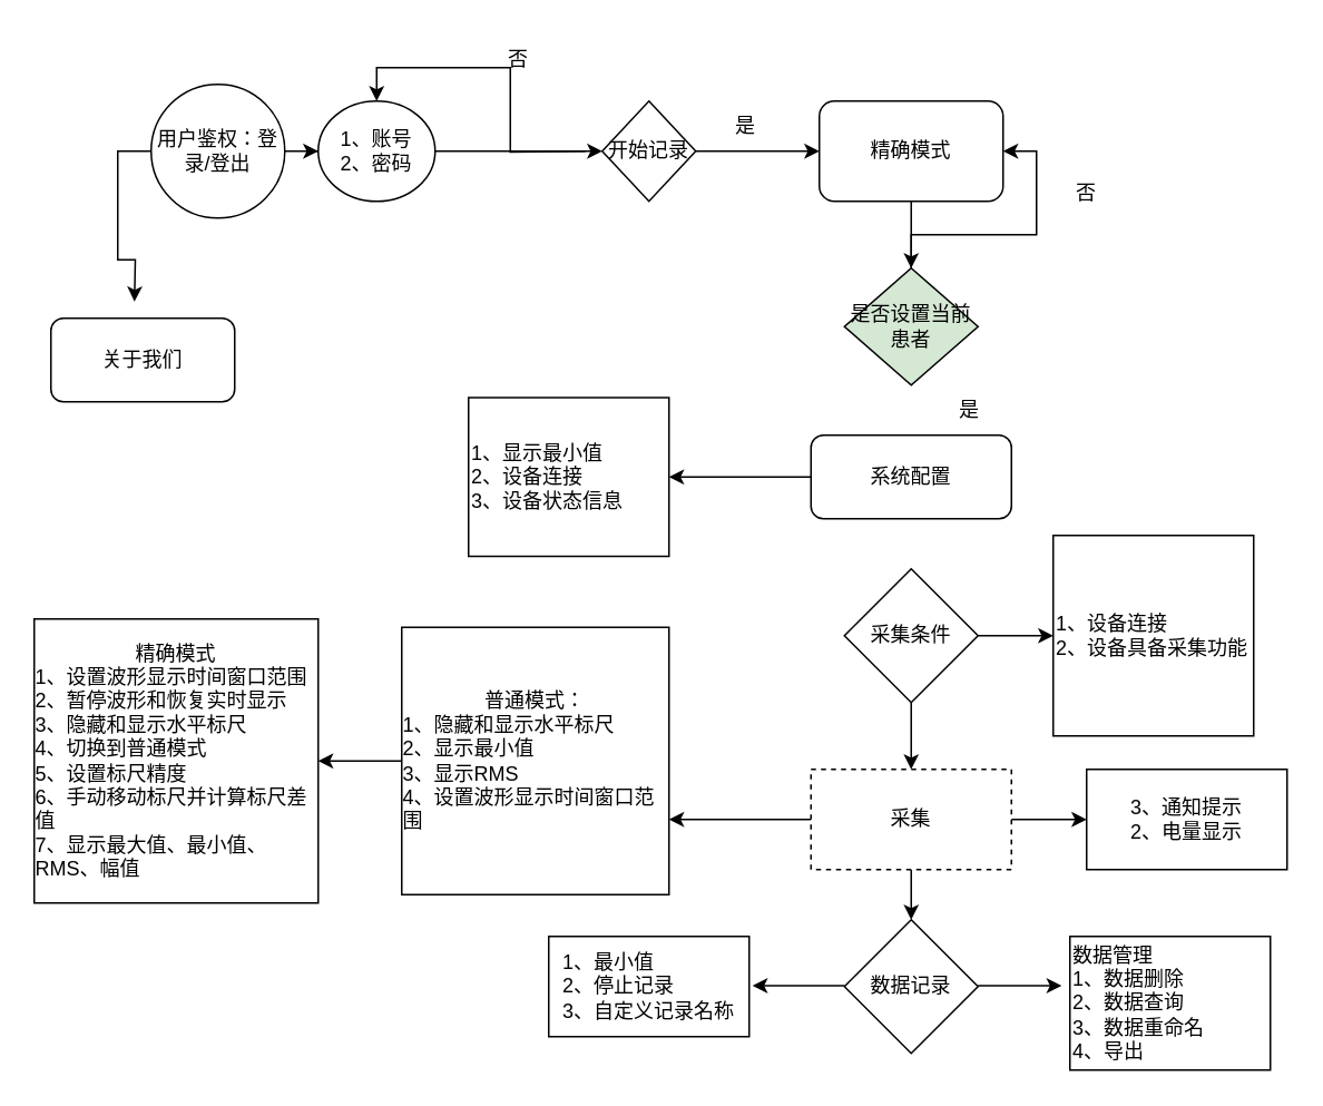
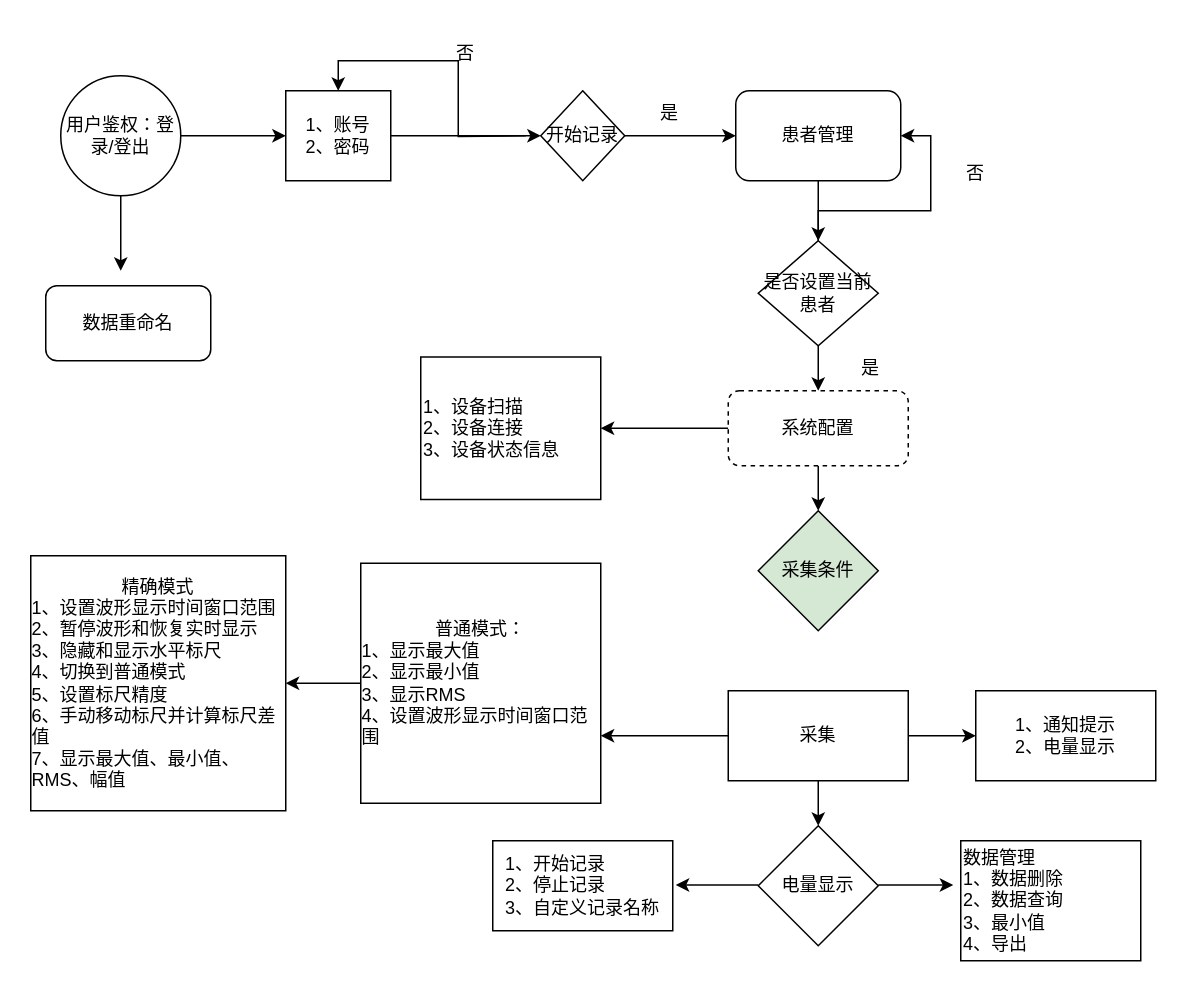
- <mxCell id="4" value="用户鉴权：登录/登出" style="ellipse;whiteSpace=wrap;html=1;aspect=fixed;" vertex="1" parent="1"><mxGeometry x="90" y="50" width="80" height="80" as="geometry" /></mxCell>
+ <mxCell id="4" value="用户鉴权：登录/登出" style="ellipse;whiteSpace=wrap;html=1;aspect=fixed;" vertex="1" parent="1"><mxGeometry x="40" y="50" width="80" height="80" as="geometry" /></mxCell>
- <mxCell id="6" value="1、账号&lt;br&gt;2、密码" style="ellipse;whiteSpace=wrap;html=1;" vertex="1" parent="1"><mxGeometry x="190" y="60" width="70" height="60" as="geometry" /></mxCell>
+ <mxCell id="6" value="1、账号&lt;br&gt;2、密码" style="rounded=0;whiteSpace=wrap;html=1;" vertex="1" parent="1"><mxGeometry x="190" y="60" width="70" height="60" as="geometry" /></mxCell>
- <mxCell id="11" value="精确模式" style="rounded=1;whiteSpace=wrap;html=1;" vertex="1" parent="1"><mxGeometry x="490" y="60" width="110" height="60" as="geometry" /></mxCell>
+ <mxCell id="11" value="患者管理" style="rounded=1;whiteSpace=wrap;html=1;" vertex="1" parent="1"><mxGeometry x="490" y="60" width="110" height="60" as="geometry" /></mxCell>
- <mxCell id="16" value="是否设置当前患者" style="rhombus;whiteSpace=wrap;html=1;fillColor=#d5e8d4;" vertex="1" parent="1"><mxGeometry x="505" y="160" width="80" height="70" as="geometry" /></mxCell>
+ <mxCell id="16" value="是否设置当前患者" style="rhombus;whiteSpace=wrap;html=1;" vertex="1" parent="1"><mxGeometry x="505" y="160" width="80" height="70" as="geometry" /></mxCell>
- <mxCell id="20" value="关于我们" style="rounded=1;whiteSpace=wrap;html=1;" vertex="1" parent="1"><mxGeometry x="30" y="190" width="110" height="50" as="geometry" /></mxCell>
+ <mxCell id="20" value="数据重命名" style="rounded=1;whiteSpace=wrap;html=1;" vertex="1" parent="1"><mxGeometry x="30" y="190" width="110" height="50" as="geometry" /></mxCell>
+ <mxCell id="14" style="edgeStyle=orthogonalEdgeStyle;rounded=0;orthogonalLoop=1;jettySize=auto;html=1;entryX=0.5;entryY=0;entryDx=0;entryDy=0;" edge="1" parent="1" source="16" target="19"><mxGeometry relative="1" as="geometry" /></mxCell>
- <mxCell id="21" value="&lt;div style=&quot;&quot;&gt;1、显示最小值&lt;/div&gt;&lt;div style=&quot;&quot;&gt;2、设备连接&lt;br&gt;&lt;/div&gt;&lt;div style=&quot;&quot;&gt;3、设备状态信息&lt;/div&gt;" style="rounded=0;whiteSpace=wrap;html=1;align=left;" vertex="1" parent="1"><mxGeometry x="280" y="237.5" width="120" height="95" as="geometry" /></mxCell>
+ <mxCell id="21" value="&lt;div style=&quot;&quot;&gt;1、设备扫描&lt;/div&gt;&lt;div style=&quot;&quot;&gt;2、设备连接&lt;br&gt;&lt;/div&gt;&lt;div style=&quot;&quot;&gt;3、设备状态信息&lt;/div&gt;" style="rounded=0;whiteSpace=wrap;html=1;align=left;" vertex="1" parent="1"><mxGeometry x="280" y="237.5" width="120" height="95" as="geometry" /></mxCell>
- <mxCell id="19" value="系统配置" style="rounded=1;whiteSpace=wrap;html=1;" vertex="1" parent="1"><mxGeometry x="485" y="260" width="120" height="50" as="geometry" /></mxCell>
+ <mxCell id="19" value="系统配置" style="rounded=1;whiteSpace=wrap;html=1;dashed=1;" vertex="1" parent="1"><mxGeometry x="485" y="260" width="120" height="50" as="geometry" /></mxCell>
+ <mxCell id="17" style="edgeStyle=orthogonalEdgeStyle;rounded=0;orthogonalLoop=1;jettySize=auto;html=1;entryX=0.5;entryY=0;entryDx=0;entryDy=0;" edge="1" parent="1" source="19" target="24"><mxGeometry relative="1" as="geometry" /></mxCell>
- <mxCell id="24" value="采集条件" style="rhombus;whiteSpace=wrap;html=1;" vertex="1" parent="1"><mxGeometry x="505" y="340" width="80" height="80" as="geometry" /></mxCell>
+ <mxCell id="24" value="采集条件" style="rhombus;whiteSpace=wrap;html=1;fillColor=#d5e8d4;" vertex="1" parent="1"><mxGeometry x="505" y="340" width="80" height="80" as="geometry" /></mxCell>
- <mxCell id="23" style="edgeStyle=orthogonalEdgeStyle;rounded=0;orthogonalLoop=1;jettySize=auto;html=1;exitX=1;exitY=0.5;exitDx=0;exitDy=0;entryX=0;entryY=0.5;entryDx=0;entryDy=0;" edge="1" parent="1" source="24" target="29"><mxGeometry relative="1" as="geometry" /></mxCell>
- <mxCell id="29" value="1、设备连接&lt;br&gt;2、设备具备采集功能" style="whiteSpace=wrap;html=1;aspect=fixed;align=left;" vertex="1" parent="1"><mxGeometry x="630" y="320" width="120" height="120" as="geometry" /></mxCell>
- <mxCell id="22" style="edgeStyle=orthogonalEdgeStyle;rounded=0;orthogonalLoop=1;jettySize=auto;html=1;entryX=0.5;entryY=0;entryDx=0;entryDy=0;" edge="1" parent="1" source="24" target="28"><mxGeometry relative="1" as="geometry" /></mxCell>
- <mxCell id="39" value="普通模式：&lt;br&gt;&lt;div style=&quot;border-color: var(--border-color); text-align: left;&quot;&gt;1、隐藏和显示水平标尺&lt;/div&gt;&lt;div style=&quot;border-color: var(--border-color); text-align: left;&quot;&gt;2、显示最小值&lt;/div&gt;&lt;div style=&quot;border-color: var(--border-color); text-align: left;&quot;&gt;3、显示RMS&lt;/div&gt;&lt;div style=&quot;border-color: var(--border-color); text-align: left;&quot;&gt;4、设置波形显示时间窗口范围&lt;/div&gt;" style="whiteSpace=wrap;html=1;aspect=fixed;" vertex="1" parent="1"><mxGeometry x="240" y="375" width="160" height="160" as="geometry" /></mxCell>
+ <mxCell id="39" value="普通模式：&lt;br&gt;&lt;div style=&quot;border-color: var(--border-color); text-align: left;&quot;&gt;1、显示最大值&lt;/div&gt;&lt;div style=&quot;border-color: var(--border-color); text-align: left;&quot;&gt;2、显示最小值&lt;/div&gt;&lt;div style=&quot;border-color: var(--border-color); text-align: left;&quot;&gt;3、显示RMS&lt;/div&gt;&lt;div style=&quot;border-color: var(--border-color); text-align: left;&quot;&gt;4、设置波形显示时间窗口范围&lt;/div&gt;" style="whiteSpace=wrap;html=1;aspect=fixed;" vertex="1" parent="1"><mxGeometry x="240" y="375" width="160" height="160" as="geometry" /></mxCell>
- <mxCell id="28" value="采集" style="rounded=0;whiteSpace=wrap;html=1;dashed=1;" vertex="1" parent="1"><mxGeometry x="485" y="460" width="120" height="60" as="geometry" /></mxCell>
+ <mxCell id="28" value="采集" style="rounded=0;whiteSpace=wrap;html=1;" vertex="1" parent="1"><mxGeometry x="485" y="460" width="120" height="60" as="geometry" /></mxCell>
- <mxCell id="30" value="3、通知提示&lt;br&gt;2、电量显示" style="rounded=0;whiteSpace=wrap;html=1;" vertex="1" parent="1"><mxGeometry x="650" y="460" width="120" height="60" as="geometry" /></mxCell>
+ <mxCell id="30" value="1、通知提示&lt;br&gt;2、电量显示" style="rounded=0;whiteSpace=wrap;html=1;" vertex="1" parent="1"><mxGeometry x="650" y="460" width="120" height="60" as="geometry" /></mxCell>
- <mxCell id="34" value="&lt;div style=&quot;text-align: left;&quot;&gt;1、最小值&lt;/div&gt;&lt;div style=&quot;text-align: left;&quot;&gt;2、停止记录&lt;/div&gt;&lt;div style=&quot;text-align: left;&quot;&gt;3、自定义记录名称&lt;/div&gt;" style="rounded=0;whiteSpace=wrap;html=1;" vertex="1" parent="1"><mxGeometry x="328" y="560" width="120" height="60" as="geometry" /></mxCell>
+ <mxCell id="34" value="&lt;div style=&quot;text-align: left;&quot;&gt;1、开始记录&lt;/div&gt;&lt;div style=&quot;text-align: left;&quot;&gt;2、停止记录&lt;/div&gt;&lt;div style=&quot;text-align: left;&quot;&gt;3、自定义记录名称&lt;/div&gt;" style="rounded=0;whiteSpace=wrap;html=1;" vertex="1" parent="1"><mxGeometry x="328" y="560" width="120" height="60" as="geometry" /></mxCell>
- <mxCell id="37" value="数据记录" style="rhombus;whiteSpace=wrap;html=1;" vertex="1" parent="1"><mxGeometry x="505" y="550" width="80" height="80" as="geometry" /></mxCell>
+ <mxCell id="37" value="电量显示" style="rhombus;whiteSpace=wrap;html=1;" vertex="1" parent="1"><mxGeometry x="505" y="550" width="80" height="80" as="geometry" /></mxCell>
- <mxCell id="33" value="数据管理&lt;br&gt;1、数据删除&lt;br&gt;2、数据查询&lt;br&gt;3、数据重命名&lt;br&gt;4、导出" style="rounded=0;whiteSpace=wrap;html=1;align=left;" vertex="1" parent="1"><mxGeometry x="640" y="560" width="120" height="80" as="geometry" /></mxCell>
+ <mxCell id="33" value="数据管理&lt;br&gt;1、数据删除&lt;br&gt;2、数据查询&lt;br&gt;3、最小值&lt;br&gt;4、导出" style="rounded=0;whiteSpace=wrap;html=1;align=left;" vertex="1" parent="1"><mxGeometry x="640" y="560" width="120" height="80" as="geometry" /></mxCell>
